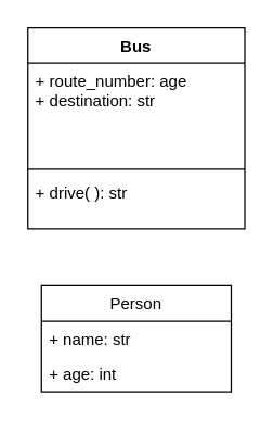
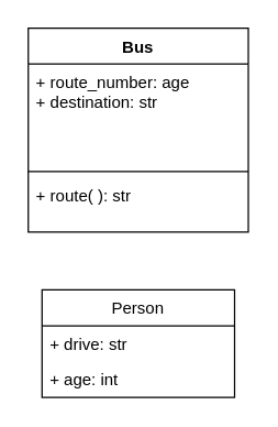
- <mxCell id="5" value="+ drive( ): str" style="text;strokeColor=none;fillColor=none;align=left;verticalAlign=top;spacingLeft=4;spacingRight=4;overflow=hidden;rotatable=0;points=[[0,0.5],[1,0.5]];portConstraint=eastwest;" vertex="1" parent="2"><mxGeometry y="108" width="160" height="40" as="geometry" /></mxCell>
+ <mxCell id="5" value="+ route( ): str" style="text;strokeColor=none;fillColor=none;align=left;verticalAlign=top;spacingLeft=4;spacingRight=4;overflow=hidden;rotatable=0;points=[[0,0.5],[1,0.5]];portConstraint=eastwest;" vertex="1" parent="2"><mxGeometry y="108" width="160" height="40" as="geometry" /></mxCell>
- <mxCell id="7" value="+ name: str" style="text;strokeColor=none;fillColor=none;align=left;verticalAlign=top;spacingLeft=4;spacingRight=4;overflow=hidden;rotatable=0;points=[[0,0.5],[1,0.5]];portConstraint=eastwest;" vertex="1" parent="6"><mxGeometry y="26" width="140" height="26" as="geometry" /></mxCell>
+ <mxCell id="7" value="+ drive: str" style="text;strokeColor=none;fillColor=none;align=left;verticalAlign=top;spacingLeft=4;spacingRight=4;overflow=hidden;rotatable=0;points=[[0,0.5],[1,0.5]];portConstraint=eastwest;" vertex="1" parent="6"><mxGeometry y="26" width="140" height="26" as="geometry" /></mxCell>
